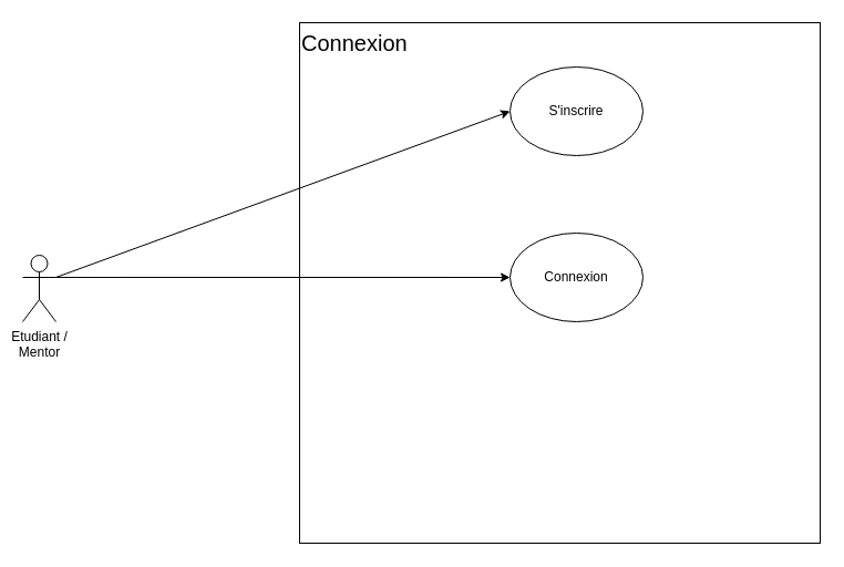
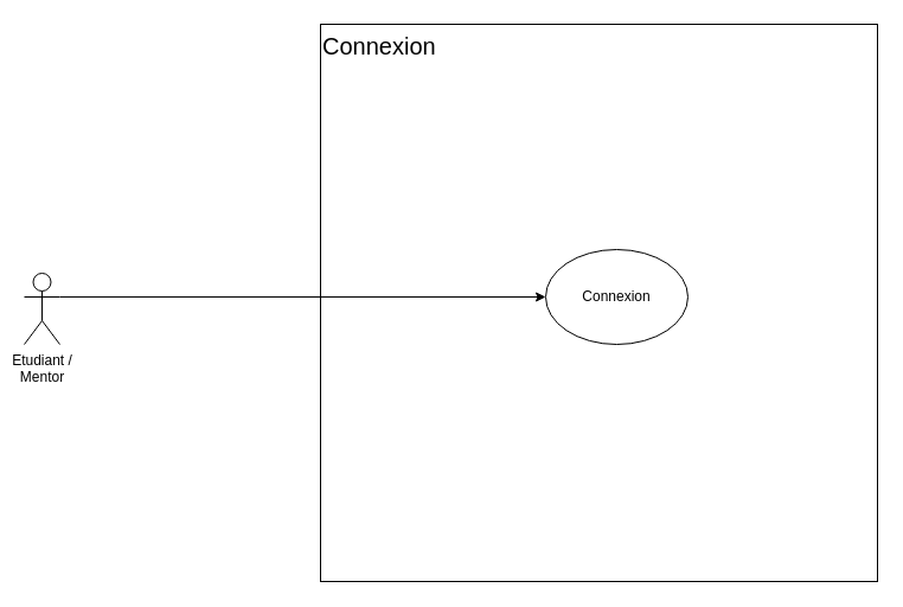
- <mxCell id="4" value="S'inscrire" style="ellipse;whiteSpace=wrap;html=1;" parent="1" vertex="1"><mxGeometry x="460" y="60" width="120" height="80" as="geometry" /></mxCell>
- <mxCell id="6" value="" style="endArrow=classic;html=1;rounded=0;exitX=1;exitY=0.333;exitDx=0;exitDy=0;exitPerimeter=0;entryX=0;entryY=0.5;entryDx=0;entryDy=0;" parent="1" source="3" target="4" edge="1"><mxGeometry width="50" height="50" relative="1" as="geometry"><mxPoint x="50" y="152.5" as="sourcePoint" /><mxPoint x="-160" y="310" as="targetPoint" /></mxGeometry></mxCell>
